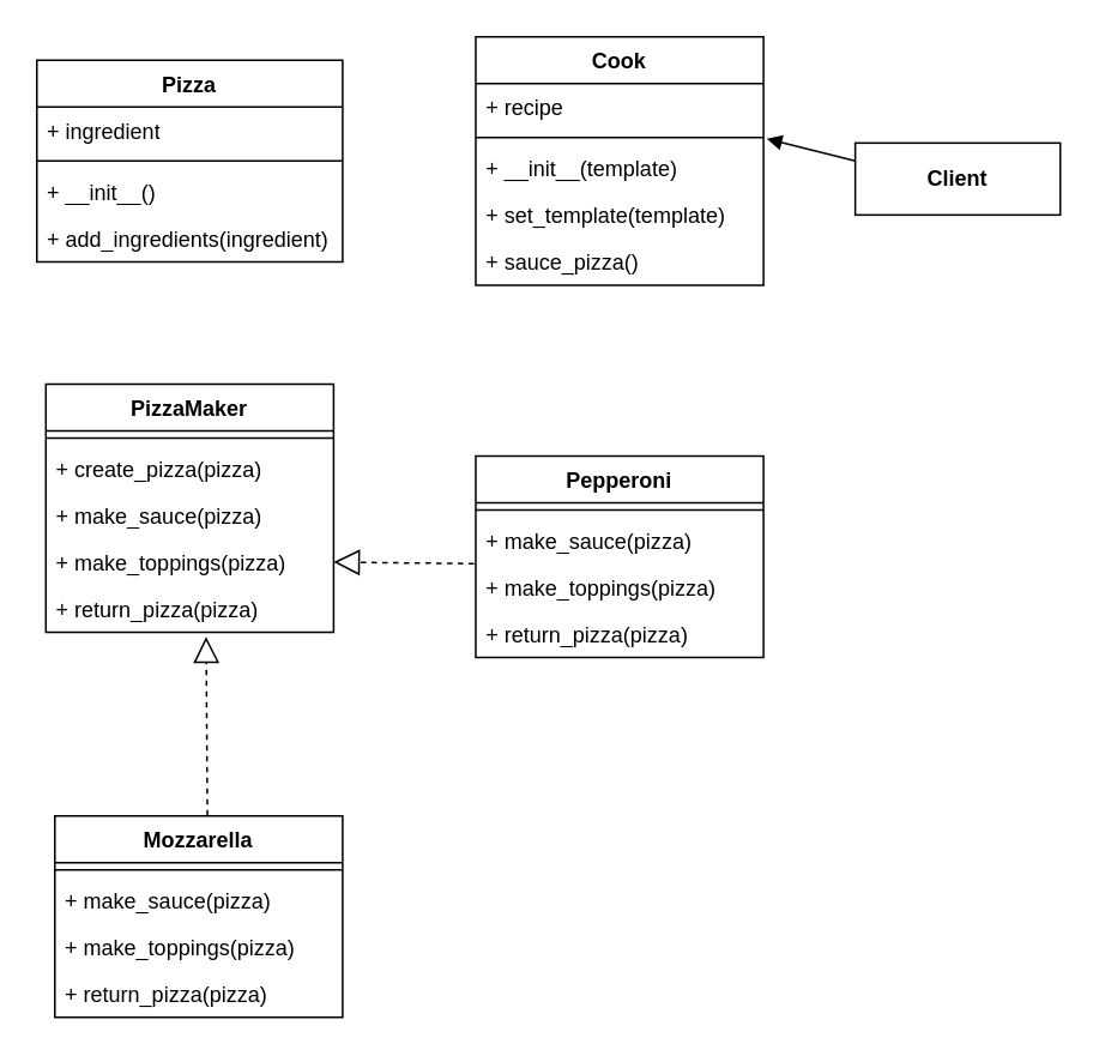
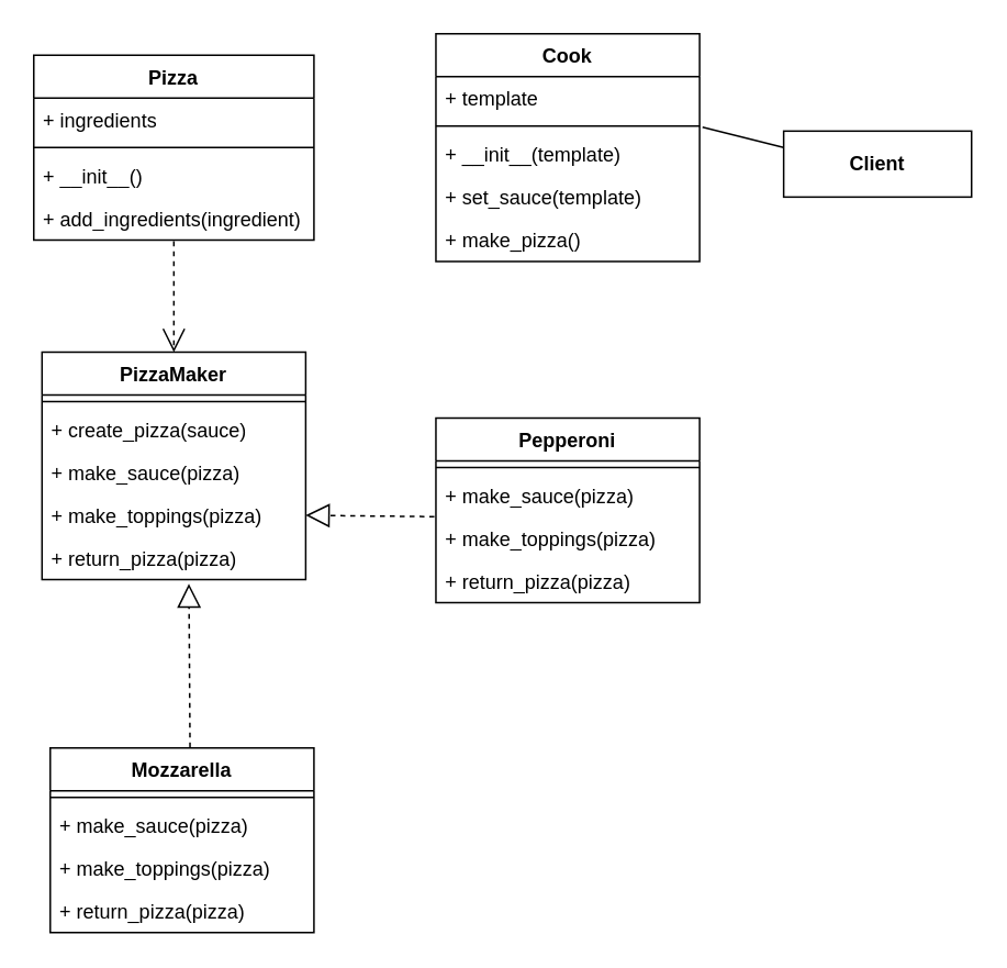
- <mxCell id="24" value="+ recipe" style="text;strokeColor=none;fillColor=none;align=left;verticalAlign=top;spacingLeft=4;spacingRight=4;overflow=hidden;rotatable=0;points=[[0,0.5],[1,0.5]];portConstraint=eastwest;whiteSpace=wrap;html=1;" vertex="1" parent="23"><mxGeometry y="26" width="160" height="26" as="geometry" /></mxCell>
+ <mxCell id="24" value="+ template" style="text;strokeColor=none;fillColor=none;align=left;verticalAlign=top;spacingLeft=4;spacingRight=4;overflow=hidden;rotatable=0;points=[[0,0.5],[1,0.5]];portConstraint=eastwest;whiteSpace=wrap;html=1;" vertex="1" parent="23"><mxGeometry y="26" width="160" height="26" as="geometry" /></mxCell>
- <mxCell id="9" value="+ ingredient" style="text;strokeColor=none;fillColor=none;align=left;verticalAlign=top;spacingLeft=4;spacingRight=4;overflow=hidden;rotatable=0;points=[[0,0.5],[1,0.5]];portConstraint=eastwest;whiteSpace=wrap;html=1;" vertex="1" parent="8"><mxGeometry y="26" width="170" height="26" as="geometry" /></mxCell>
+ <mxCell id="9" value="+ ingredients" style="text;strokeColor=none;fillColor=none;align=left;verticalAlign=top;spacingLeft=4;spacingRight=4;overflow=hidden;rotatable=0;points=[[0,0.5],[1,0.5]];portConstraint=eastwest;whiteSpace=wrap;html=1;" vertex="1" parent="8"><mxGeometry y="26" width="170" height="26" as="geometry" /></mxCell>
- <mxCell id="32" value="" style="html=1;verticalAlign=bottom;endArrow=block;curved=0;rounded=0;entryX=1.011;entryY=-0.128;entryDx=0;entryDy=0;entryPerimeter=0;exitX=0;exitY=0.25;exitDx=0;exitDy=0;" edge="1" parent="1" source="31" target="26"><mxGeometry width="80" relative="1" as="geometry"><mxPoint x="470" y="183" as="sourcePoint" /><mxPoint x="550" y="183" as="targetPoint" /></mxGeometry></mxCell>
+ <mxCell id="32" value="" style="html=1;verticalAlign=bottom;endArrow=none;curved=0;rounded=0;entryX=1.011;entryY=-0.128;entryDx=0;entryDy=0;entryPerimeter=0;exitX=0;exitY=0.25;exitDx=0;exitDy=0;" edge="1" parent="1" source="31" target="26"><mxGeometry width="80" relative="1" as="geometry"><mxPoint x="470" y="183" as="sourcePoint" /><mxPoint x="550" y="183" as="targetPoint" /></mxGeometry></mxCell>
- <mxCell id="27" value="+ set_template(template)" style="text;strokeColor=none;fillColor=none;align=left;verticalAlign=top;spacingLeft=4;spacingRight=4;overflow=hidden;rotatable=0;points=[[0,0.5],[1,0.5]];portConstraint=eastwest;whiteSpace=wrap;html=1;" vertex="1" parent="23"><mxGeometry y="86" width="160" height="26" as="geometry" /></mxCell>
+ <mxCell id="27" value="+ set_sauce(template)" style="text;strokeColor=none;fillColor=none;align=left;verticalAlign=top;spacingLeft=4;spacingRight=4;overflow=hidden;rotatable=0;points=[[0,0.5],[1,0.5]];portConstraint=eastwest;whiteSpace=wrap;html=1;" vertex="1" parent="23"><mxGeometry y="86" width="160" height="26" as="geometry" /></mxCell>
- <mxCell id="28" value="+ sauce_pizza()" style="text;strokeColor=none;fillColor=none;align=left;verticalAlign=top;spacingLeft=4;spacingRight=4;overflow=hidden;rotatable=0;points=[[0,0.5],[1,0.5]];portConstraint=eastwest;whiteSpace=wrap;html=1;" vertex="1" parent="23"><mxGeometry y="112" width="160" height="26" as="geometry" /></mxCell>
+ <mxCell id="28" value="+ make_pizza()" style="text;strokeColor=none;fillColor=none;align=left;verticalAlign=top;spacingLeft=4;spacingRight=4;overflow=hidden;rotatable=0;points=[[0,0.5],[1,0.5]];portConstraint=eastwest;whiteSpace=wrap;html=1;" vertex="1" parent="23"><mxGeometry y="112" width="160" height="26" as="geometry" /></mxCell>
+ <mxCell id="33" value="" style="endArrow=open;endSize=12;dashed=1;html=1;rounded=0;entryX=0.5;entryY=0;entryDx=0;entryDy=0;exitX=0.5;exitY=1.032;exitDx=0;exitDy=0;exitPerimeter=0;" edge="1" parent="1" source="12" target="2"><mxGeometry width="160" relative="1" as="geometry"><mxPoint x="-20" y="221.84" as="sourcePoint" /><mxPoint x="-20" y="158" as="targetPoint" /></mxGeometry></mxCell>
- <mxCell id="4" value="+ create_pizza(pizza)" style="text;strokeColor=none;fillColor=none;align=left;verticalAlign=top;spacingLeft=4;spacingRight=4;overflow=hidden;rotatable=0;points=[[0,0.5],[1,0.5]];portConstraint=eastwest;whiteSpace=wrap;html=1;" vertex="1" parent="2"><mxGeometry y="34" width="160" height="26" as="geometry" /></mxCell>
+ <mxCell id="4" value="+ create_pizza(sauce)" style="text;strokeColor=none;fillColor=none;align=left;verticalAlign=top;spacingLeft=4;spacingRight=4;overflow=hidden;rotatable=0;points=[[0,0.5],[1,0.5]];portConstraint=eastwest;whiteSpace=wrap;html=1;" vertex="1" parent="2"><mxGeometry y="34" width="160" height="26" as="geometry" /></mxCell>
